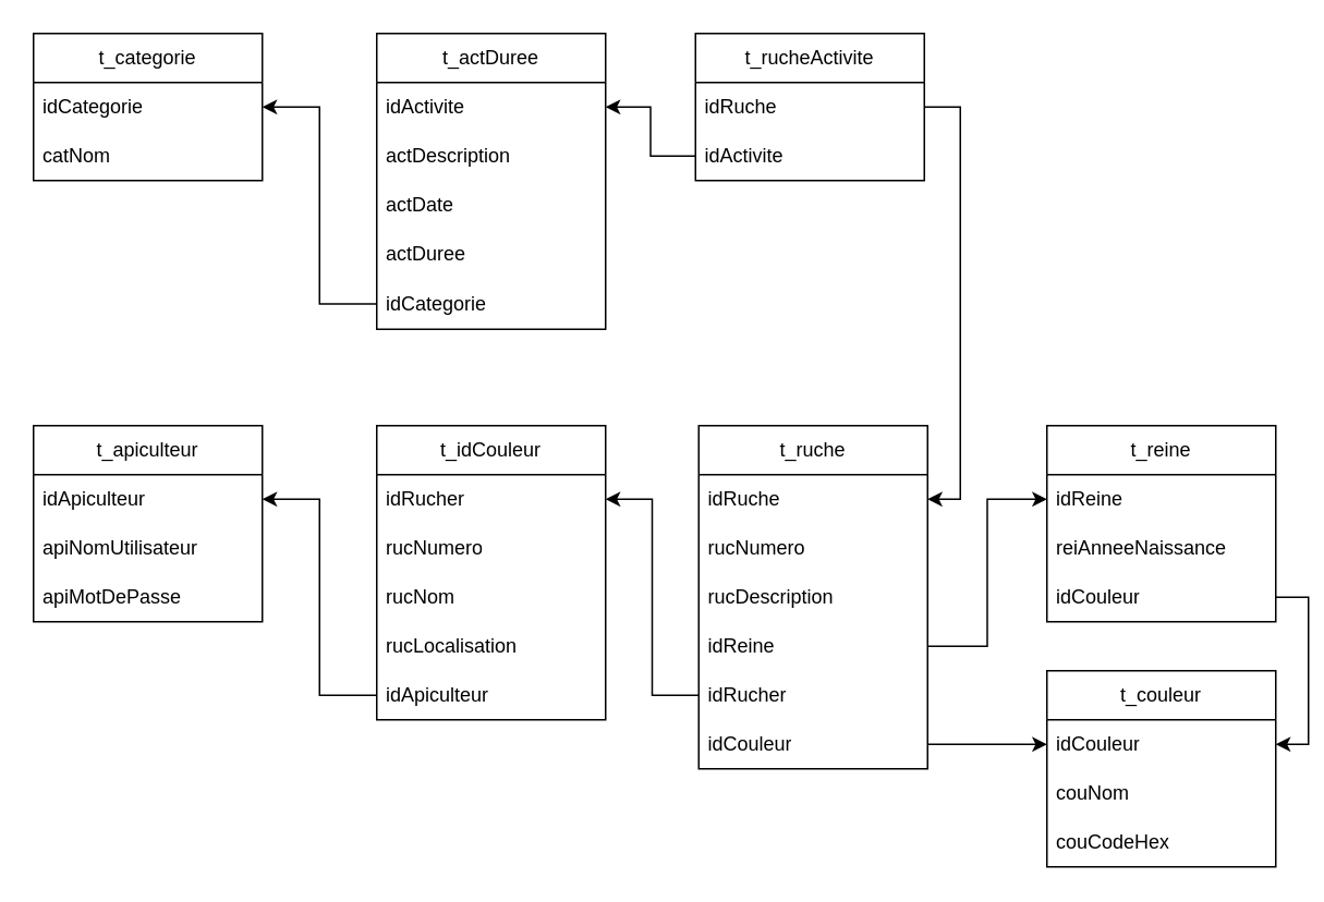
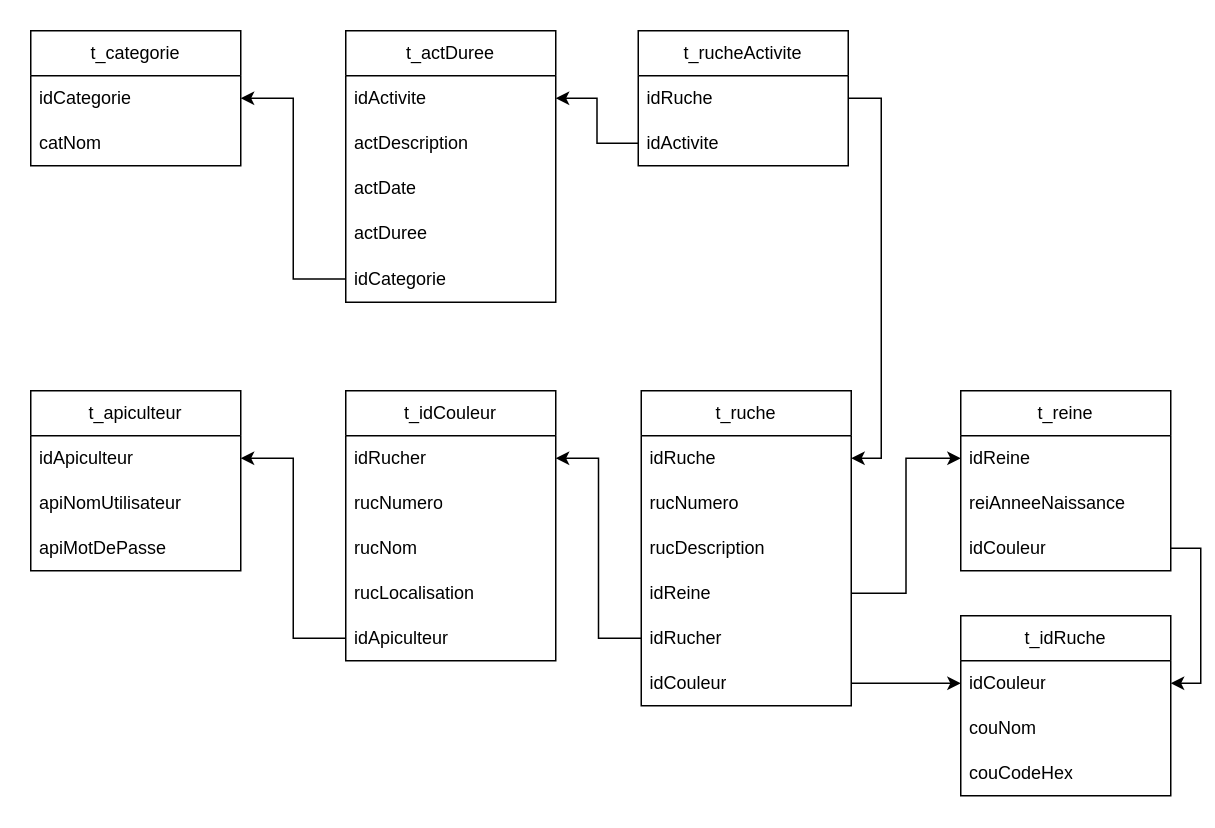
- <mxCell id="32" value="t_couleur" style="swimlane;fontStyle=0;childLayout=stackLayout;horizontal=1;startSize=30;horizontalStack=0;resizeParent=1;resizeParentMax=0;resizeLast=0;collapsible=1;marginBottom=0;whiteSpace=wrap;html=1;" vertex="1" parent="1"><mxGeometry x="640" y="410" width="140" height="120" as="geometry" /></mxCell>
+ <mxCell id="32" value="t_idRuche" style="swimlane;fontStyle=0;childLayout=stackLayout;horizontal=1;startSize=30;horizontalStack=0;resizeParent=1;resizeParentMax=0;resizeLast=0;collapsible=1;marginBottom=0;whiteSpace=wrap;html=1;" vertex="1" parent="1"><mxGeometry x="640" y="410" width="140" height="120" as="geometry" /></mxCell>
